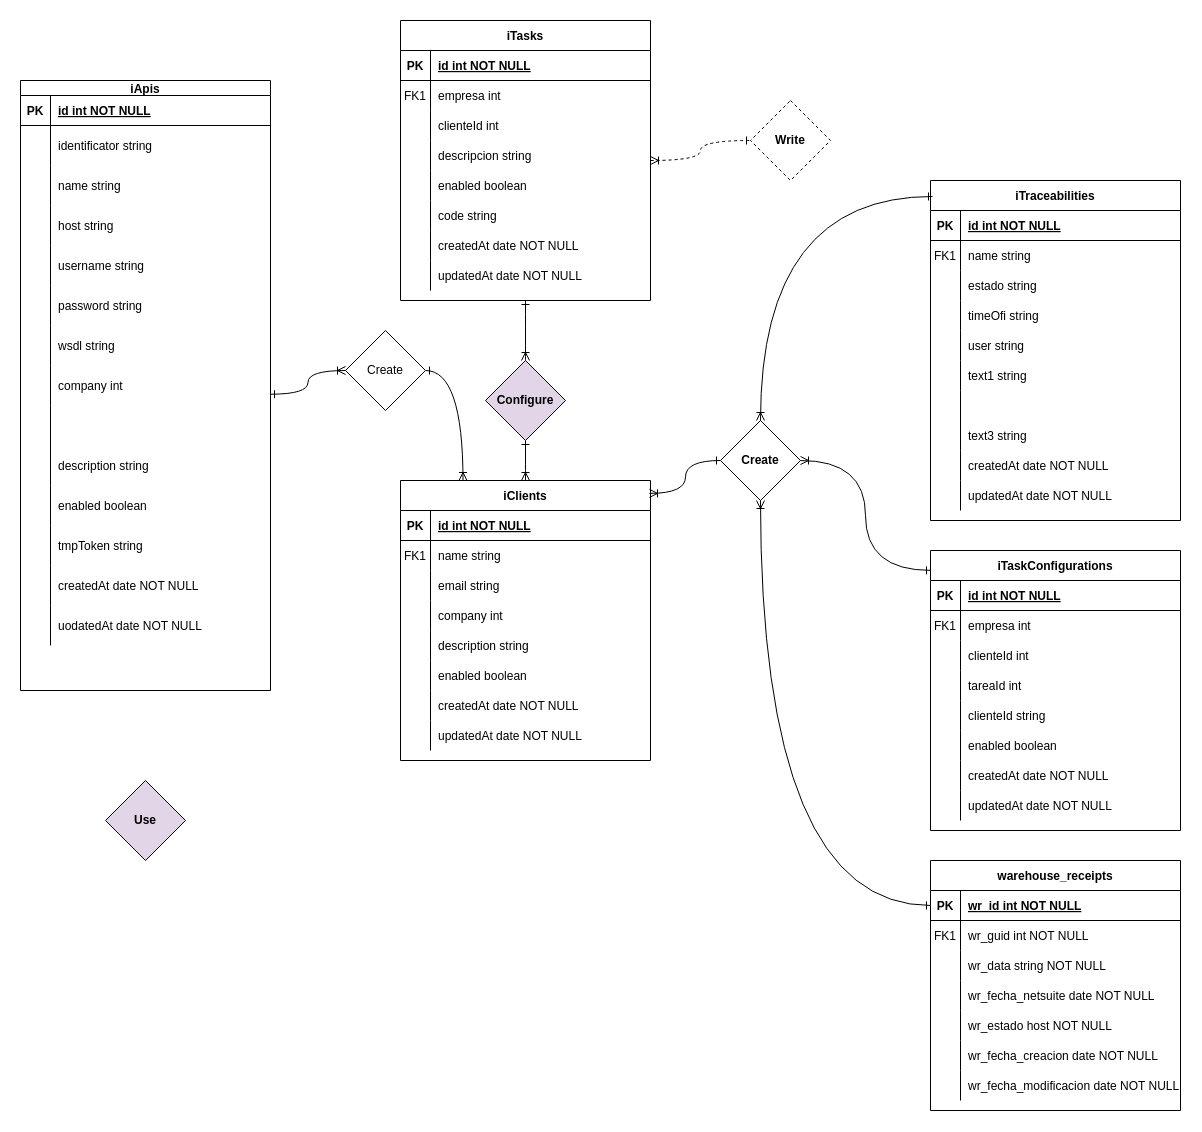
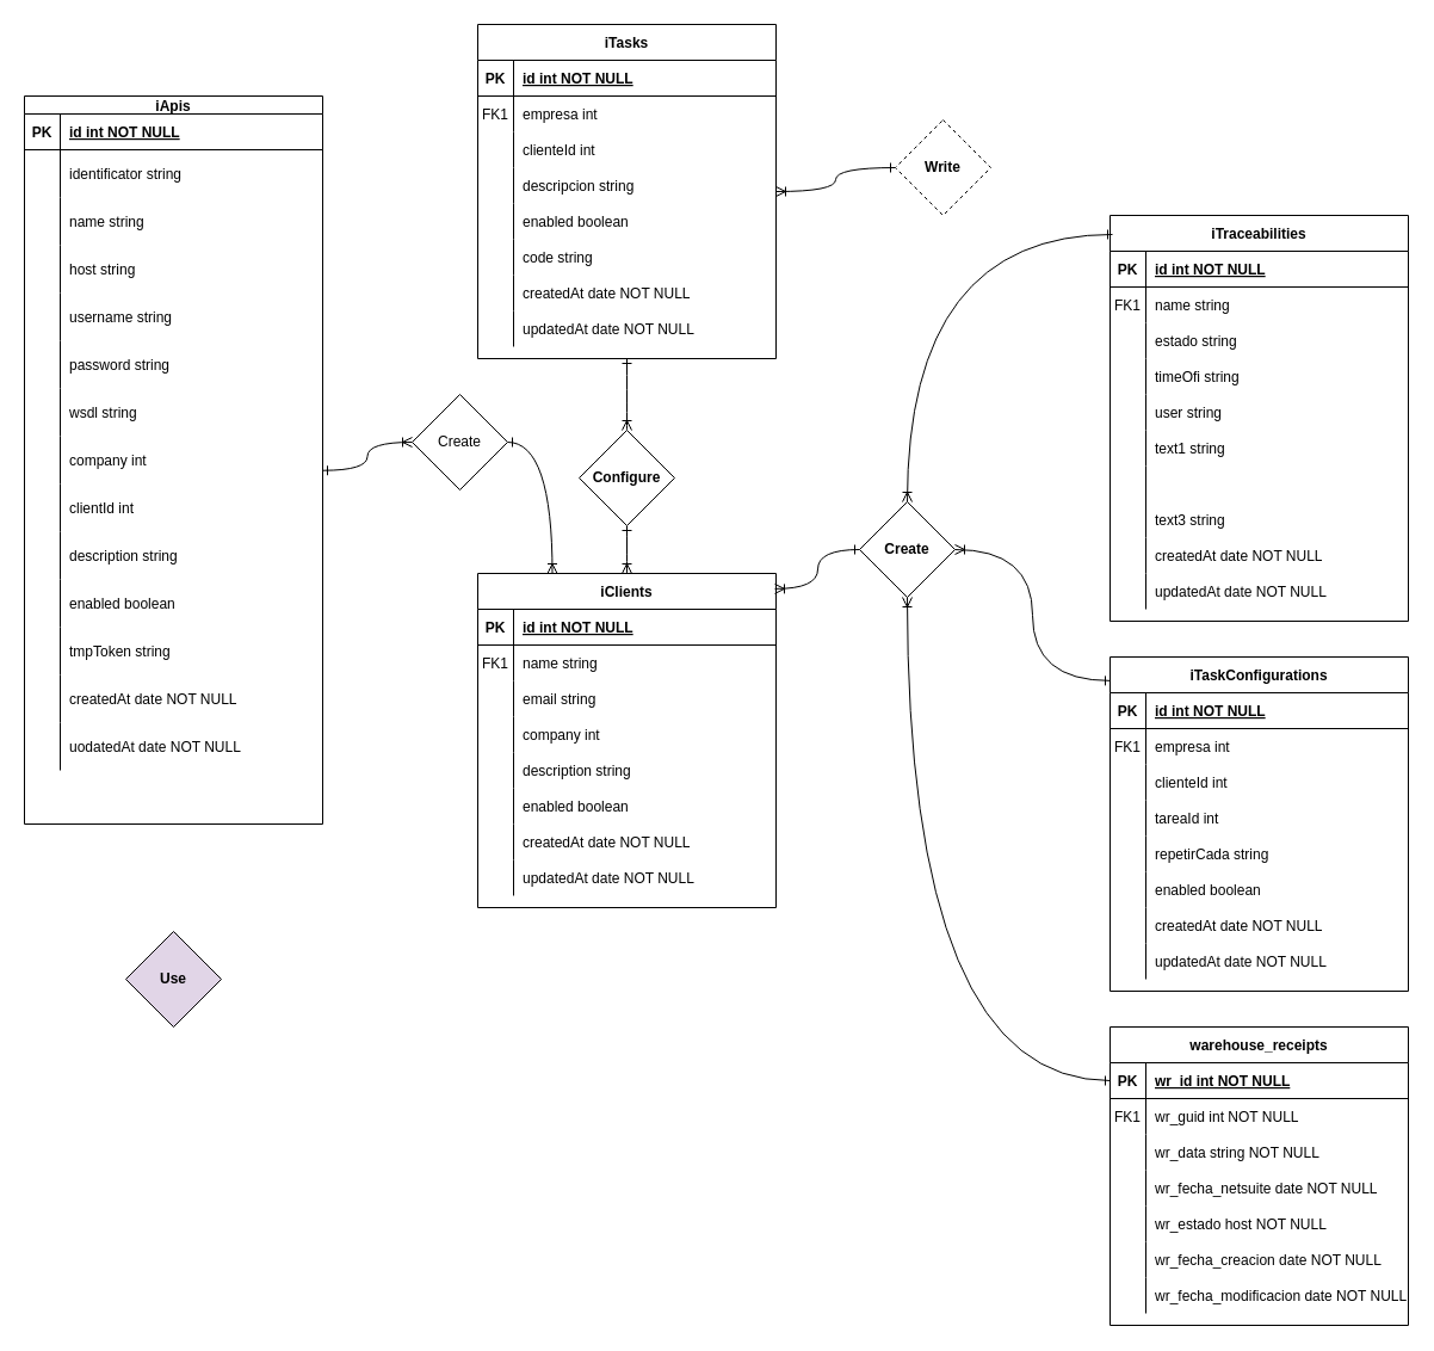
- <mxCell id="97" value="" style="edgeStyle=orthogonalEdgeStyle;curved=1;rounded=0;orthogonalLoop=1;jettySize=auto;html=1;startArrow=ERoneToMany;startFill=0;endArrow=ERone;endFill=0;dashed=1;" edge="1" parent="1" source="98" target="183"><mxGeometry relative="1" as="geometry" /></mxCell>
+ <mxCell id="97" value="" style="edgeStyle=orthogonalEdgeStyle;curved=1;rounded=0;orthogonalLoop=1;jettySize=auto;html=1;startArrow=ERoneToMany;startFill=0;endArrow=ERone;endFill=0;" edge="1" parent="1" source="98" target="183"><mxGeometry relative="1" as="geometry" /></mxCell>
- <mxCell id="185" value="Configure" style="rhombus;whiteSpace=wrap;html=1;startSize=30;fontStyle=1;fillColor=#e1d5e7;" vertex="1" parent="1"><mxGeometry x="485" y="360" width="80" height="80" as="geometry" /></mxCell>
+ <mxCell id="185" value="Configure" style="rhombus;whiteSpace=wrap;html=1;startSize=30;fontStyle=1;" vertex="1" parent="1"><mxGeometry x="485" y="360" width="80" height="80" as="geometry" /></mxCell>
+ <mxCell id="81" value="clientId int" style="shape=partialRectangle;overflow=hidden;connectable=0;fillColor=none;top=0;left=0;bottom=0;right=0;align=left;spacingLeft=6;" parent="79" vertex="1"><mxGeometry x="30" width="220" height="40" as="geometry"><mxRectangle width="220" height="40" as="alternateBounds" /></mxGeometry></mxCell>
- <mxCell id="44" value="clienteId string" style="shape=partialRectangle;overflow=hidden;connectable=0;fillColor=none;top=0;left=0;bottom=0;right=0;align=left;spacingLeft=6;" parent="42" vertex="1"><mxGeometry x="30" width="220" height="30" as="geometry"><mxRectangle width="220" height="30" as="alternateBounds" /></mxGeometry></mxCell>
+ <mxCell id="44" value="repetirCada string" style="shape=partialRectangle;overflow=hidden;connectable=0;fillColor=none;top=0;left=0;bottom=0;right=0;align=left;spacingLeft=6;" parent="42" vertex="1"><mxGeometry x="30" width="220" height="30" as="geometry"><mxRectangle width="220" height="30" as="alternateBounds" /></mxGeometry></mxCell>
